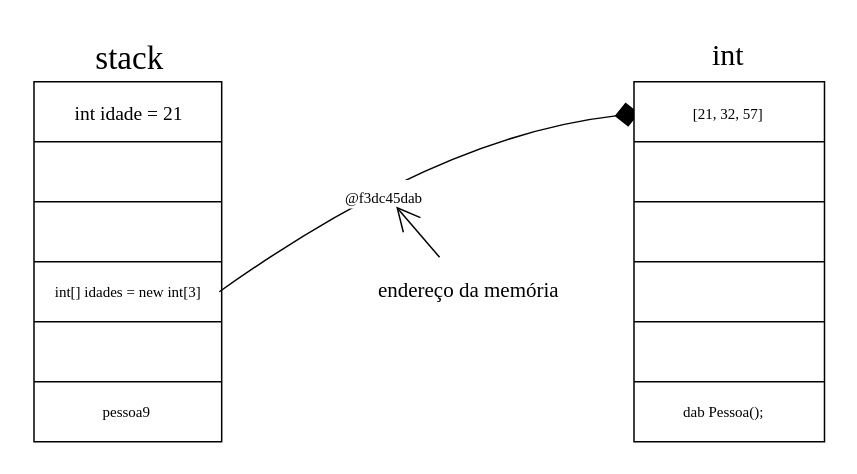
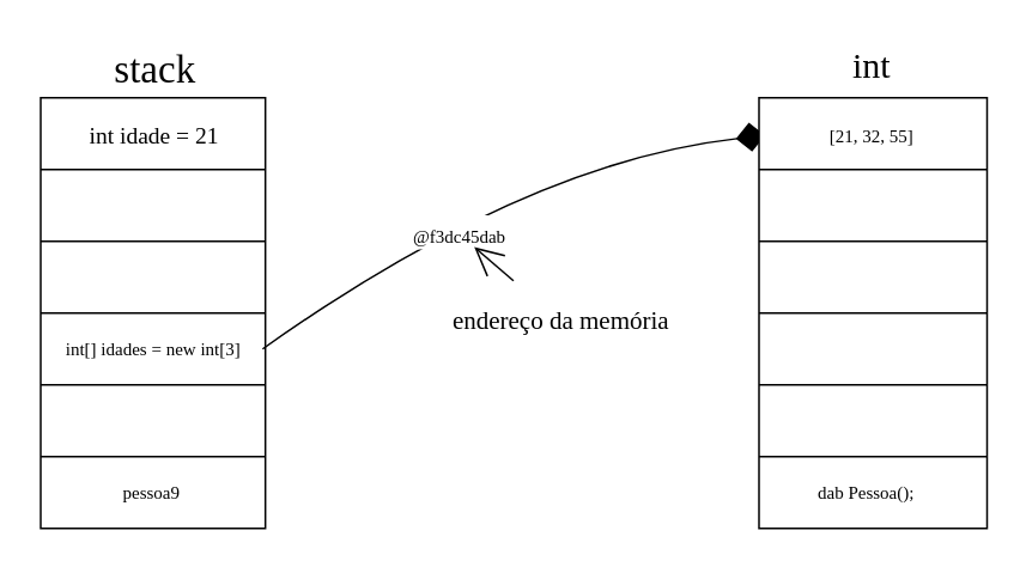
- <mxCell id="33" value="[21, 32, 57]" style="text;strokeColor=none;align=center;fillColor=none;html=1;verticalAlign=middle;whiteSpace=wrap;rounded=0;fontSize=10;fontFamily=Architects Daughter;fontSource=https%3A%2F%2Ffonts.googleapis.com%2Fcss%3Ffamily%3DArchitects%2BDaughter;" vertex="1" parent="1"><mxGeometry x="425.42" y="60" width="120.15" height="30" as="geometry" /></mxCell>
+ <mxCell id="33" value="[21, 32, 55]" style="text;strokeColor=none;align=center;fillColor=none;html=1;verticalAlign=middle;whiteSpace=wrap;rounded=0;fontSize=10;fontFamily=Architects Daughter;fontSource=https%3A%2F%2Ffonts.googleapis.com%2Fcss%3Ffamily%3DArchitects%2BDaughter;" vertex="1" parent="1"><mxGeometry x="425.42" y="60" width="120.15" height="30" as="geometry" /></mxCell>
- <mxCell id="35" value="endereço da memória" style="text;strokeColor=none;align=center;fillColor=none;html=1;verticalAlign=middle;whiteSpace=wrap;rounded=0;fontSize=14;fontFamily=Architects Daughter;fontSource=https%3A%2F%2Ffonts.googleapis.com%2Fcss%3Ffamily%3DArchitects%2BDaughter;" vertex="1" parent="1"><mxGeometry x="239" y="179" width="146.19" height="30" as="geometry" /></mxCell>
+ <mxCell id="35" value="endereço da memória" style="text;strokeColor=none;align=center;fillColor=none;html=1;verticalAlign=middle;whiteSpace=wrap;rounded=0;fontSize=14;fontFamily=Architects Daughter;fontSource=https%3A%2F%2Ffonts.googleapis.com%2Fcss%3Ffamily%3DArchitects%2BDaughter;" vertex="1" parent="1"><mxGeometry x="239" y="164" width="146.19" height="30" as="geometry" /></mxCell>
